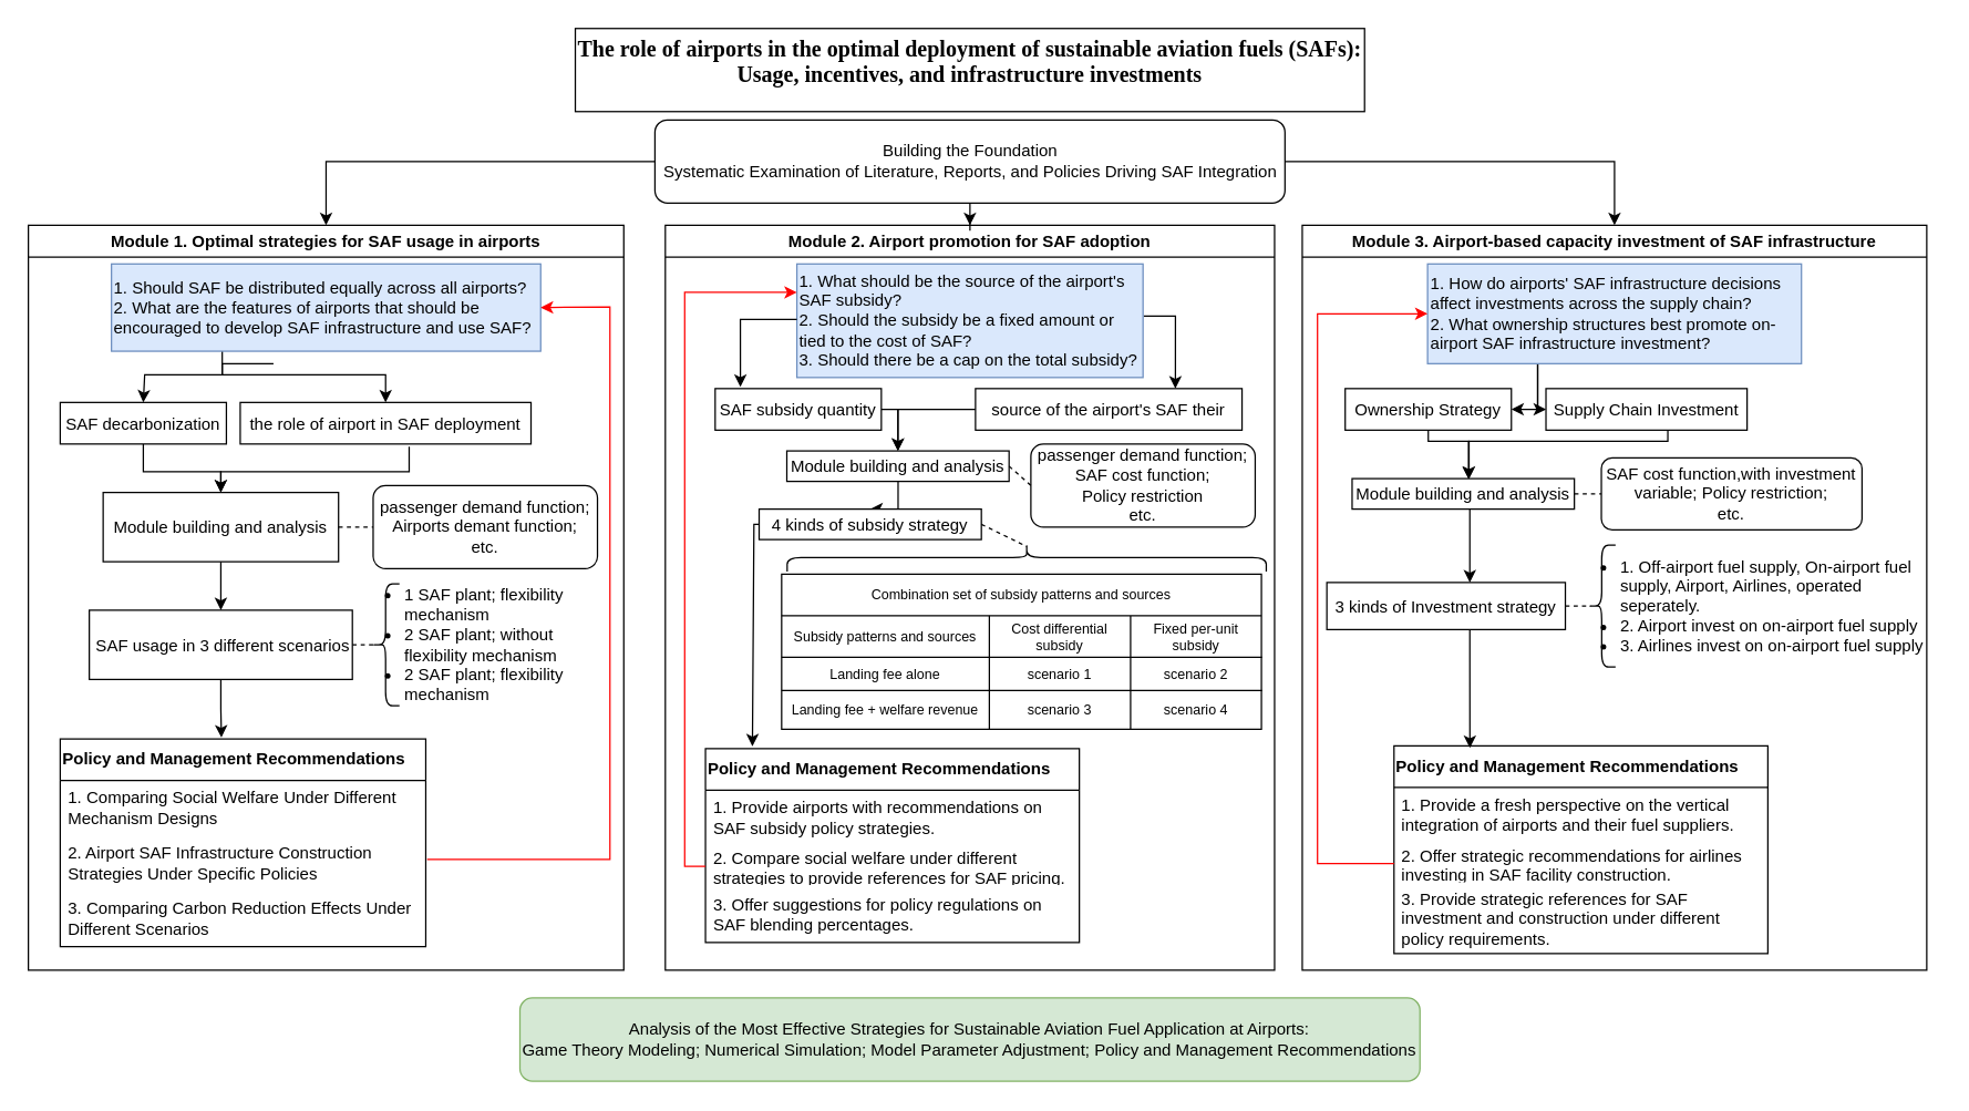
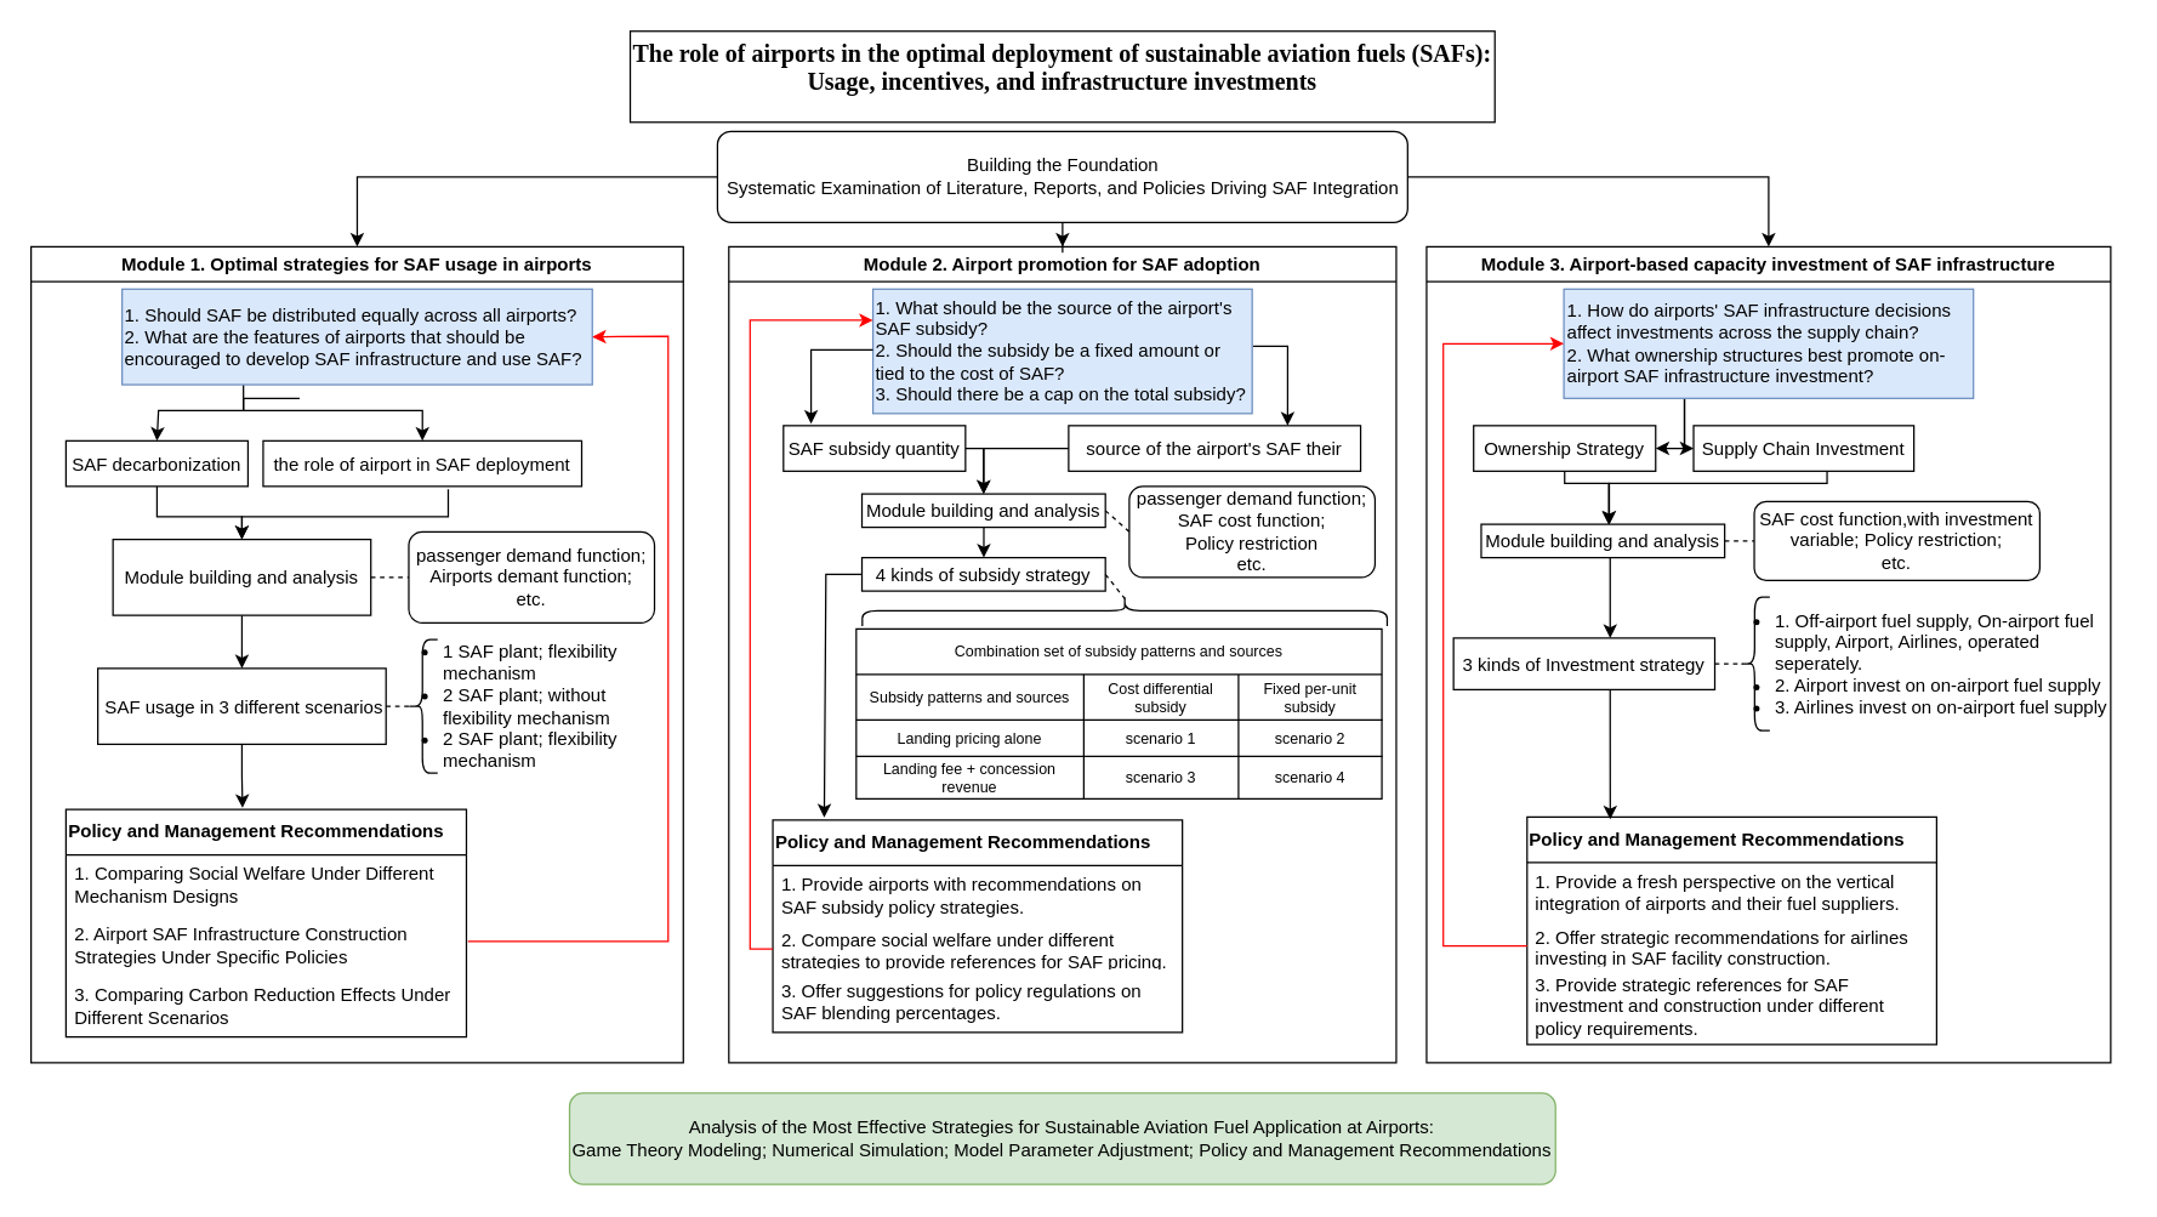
- <mxCell id="33" value="4 kinds of subsidy strategy" style="" vertex="1" parent="24"><mxGeometry x="67.75" y="205" width="160.5" height="22" as="geometry" /></mxCell>
+ <mxCell id="33" value="4 kinds of subsidy strategy" style="" vertex="1" parent="24"><mxGeometry x="87.75" y="205" width="160.5" height="22" as="geometry" /></mxCell>
- <mxCell id="44" value="Landing fee alone" style="shape=partialRectangle;html=1;whiteSpace=wrap;connectable=0;strokeColor=inherit;overflow=hidden;fillColor=none;top=0;left=0;bottom=0;right=0;pointerEvents=1;align=center;verticalAlign=middle;fontSize=10;" vertex="1" parent="43"><mxGeometry width="150" height="24" as="geometry"><mxRectangle width="150" height="24" as="alternateBounds" /></mxGeometry></mxCell>
+ <mxCell id="44" value="Landing pricing alone" style="shape=partialRectangle;html=1;whiteSpace=wrap;connectable=0;strokeColor=inherit;overflow=hidden;fillColor=none;top=0;left=0;bottom=0;right=0;pointerEvents=1;align=center;verticalAlign=middle;fontSize=10;" vertex="1" parent="43"><mxGeometry width="150" height="24" as="geometry"><mxRectangle width="150" height="24" as="alternateBounds" /></mxGeometry></mxCell>
- <mxCell id="48" value="Landing fee + welfare revenue" style="shape=partialRectangle;html=1;whiteSpace=wrap;connectable=0;strokeColor=inherit;overflow=hidden;fillColor=none;top=0;left=0;bottom=0;right=0;pointerEvents=1;align=center;verticalAlign=middle;fontSize=10;" vertex="1" parent="47"><mxGeometry width="150" height="28" as="geometry"><mxRectangle width="150" height="28" as="alternateBounds" /></mxGeometry></mxCell>
+ <mxCell id="48" value="Landing fee + concession revenue" style="shape=partialRectangle;html=1;whiteSpace=wrap;connectable=0;strokeColor=inherit;overflow=hidden;fillColor=none;top=0;left=0;bottom=0;right=0;pointerEvents=1;align=center;verticalAlign=middle;fontSize=10;" vertex="1" parent="47"><mxGeometry width="150" height="28" as="geometry"><mxRectangle width="150" height="28" as="alternateBounds" /></mxGeometry></mxCell>
